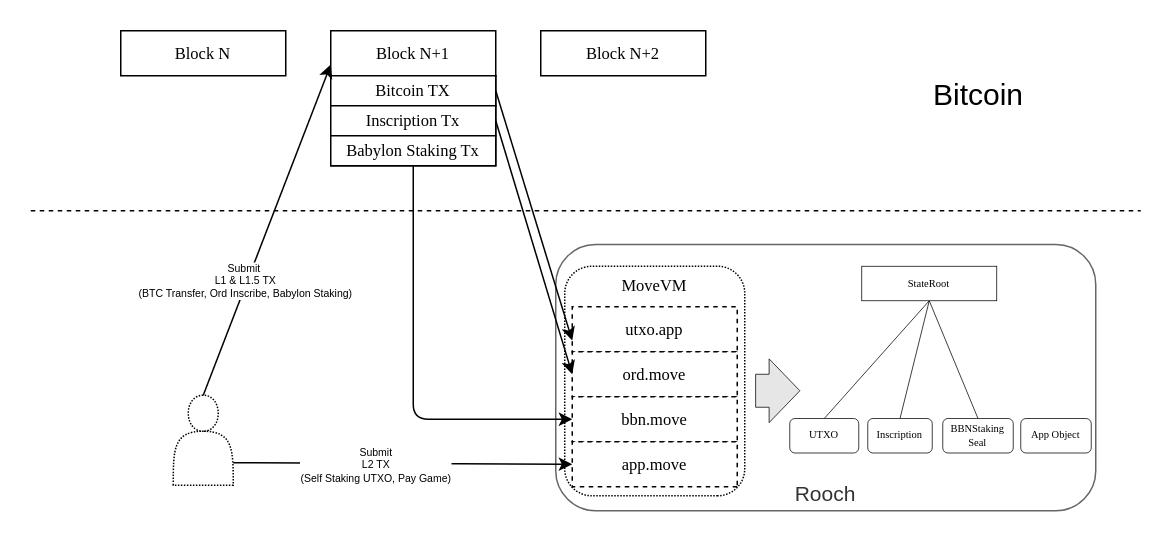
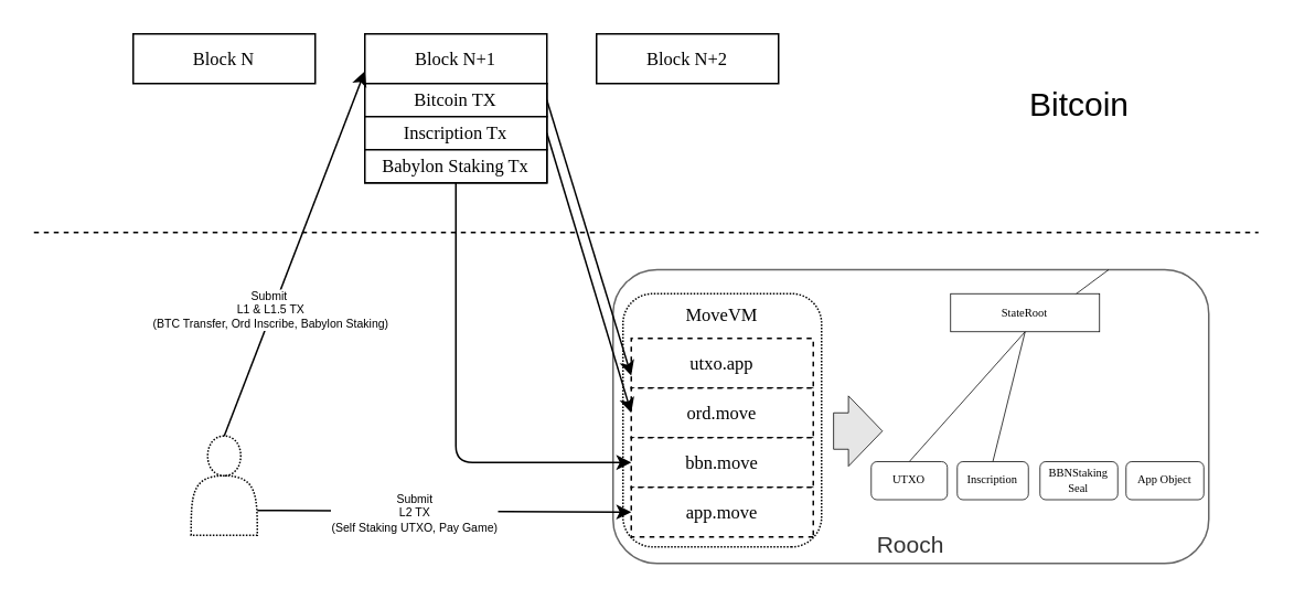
- <mxCell id="16" style="edgeStyle=none;html=1;exitX=0.5;exitY=1;exitDx=0;exitDy=0;entryX=0.5;entryY=0;entryDx=0;entryDy=0;strokeWidth=0.5;fontSize=7;endArrow=none;endFill=0;" parent="1" source="17" target="20" edge="1"><mxGeometry relative="1" as="geometry" /></mxCell>
+ <mxCell id="16" style="edgeStyle=none;html=1;exitX=0.5;exitY=1;exitDx=0;exitDy=0;strokeWidth=0.5;fontSize=7;endArrow=none;endFill=0;" parent="1" source="17" target="9" edge="1"><mxGeometry relative="1" as="geometry" /></mxCell>
